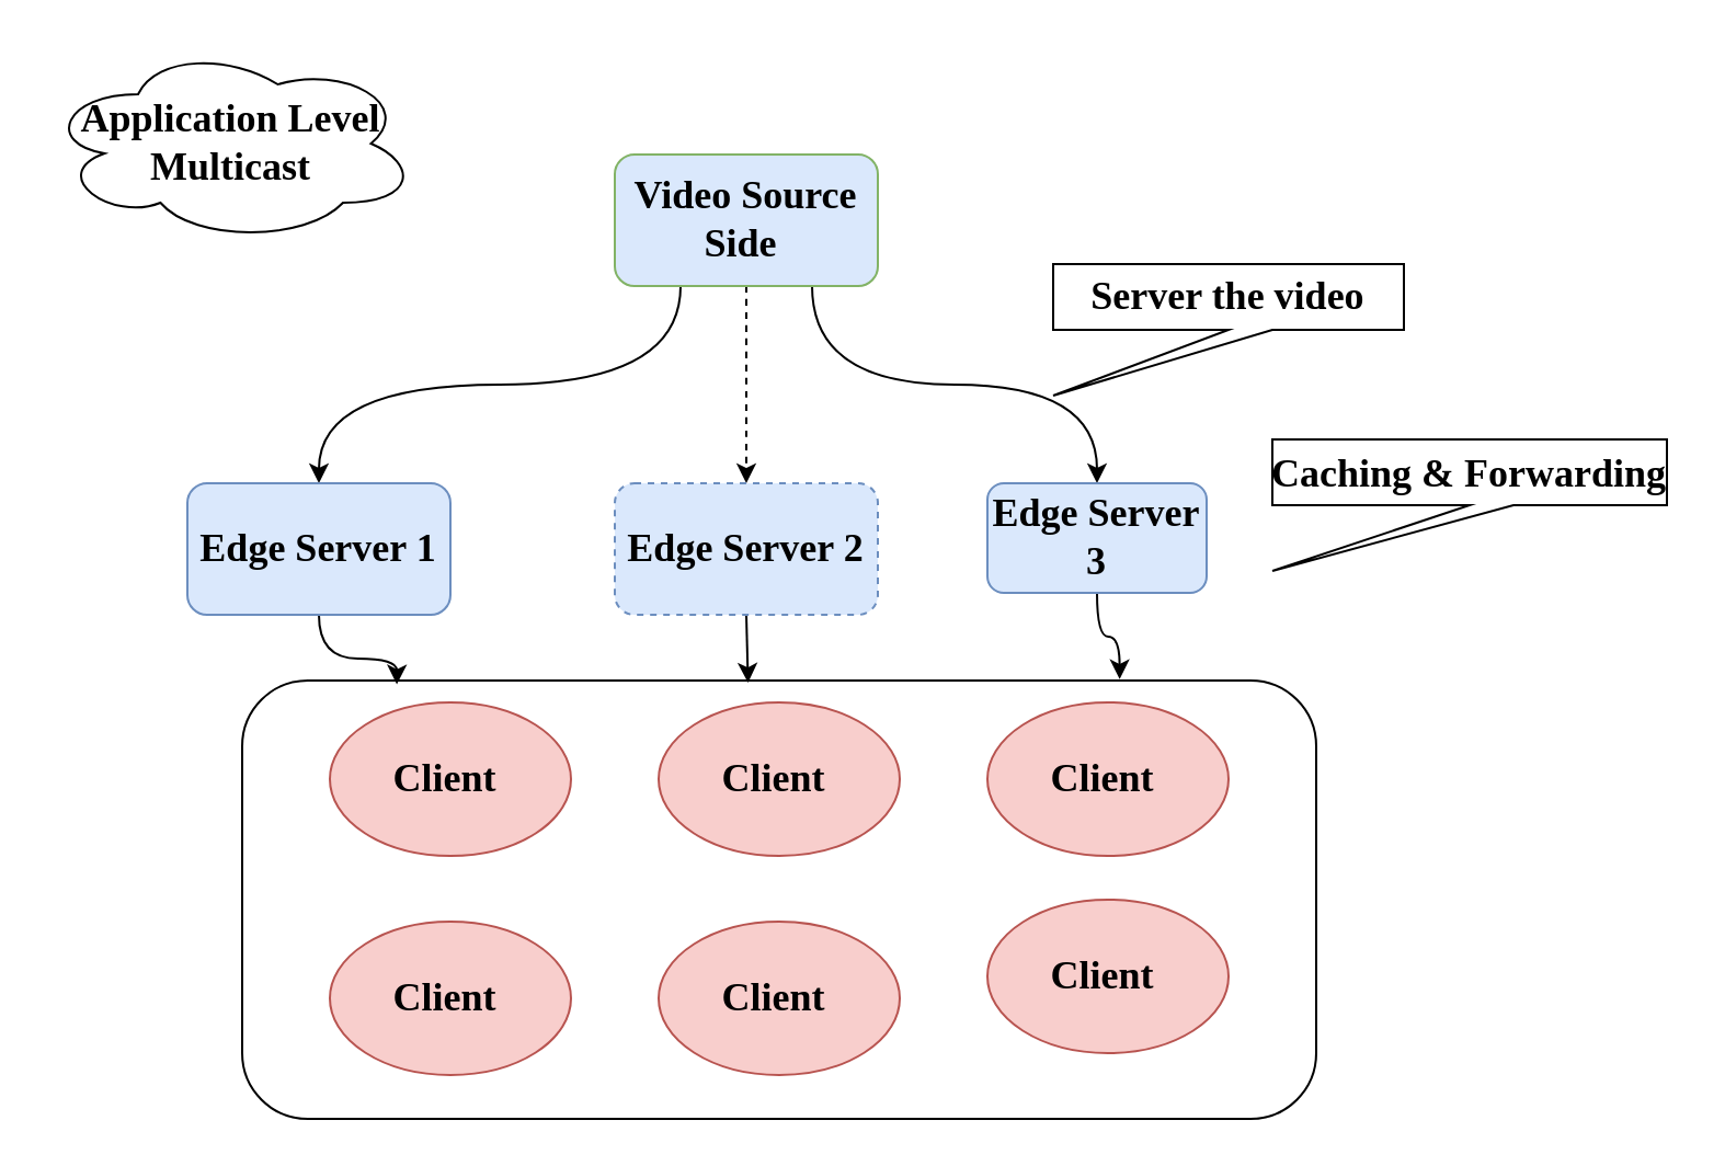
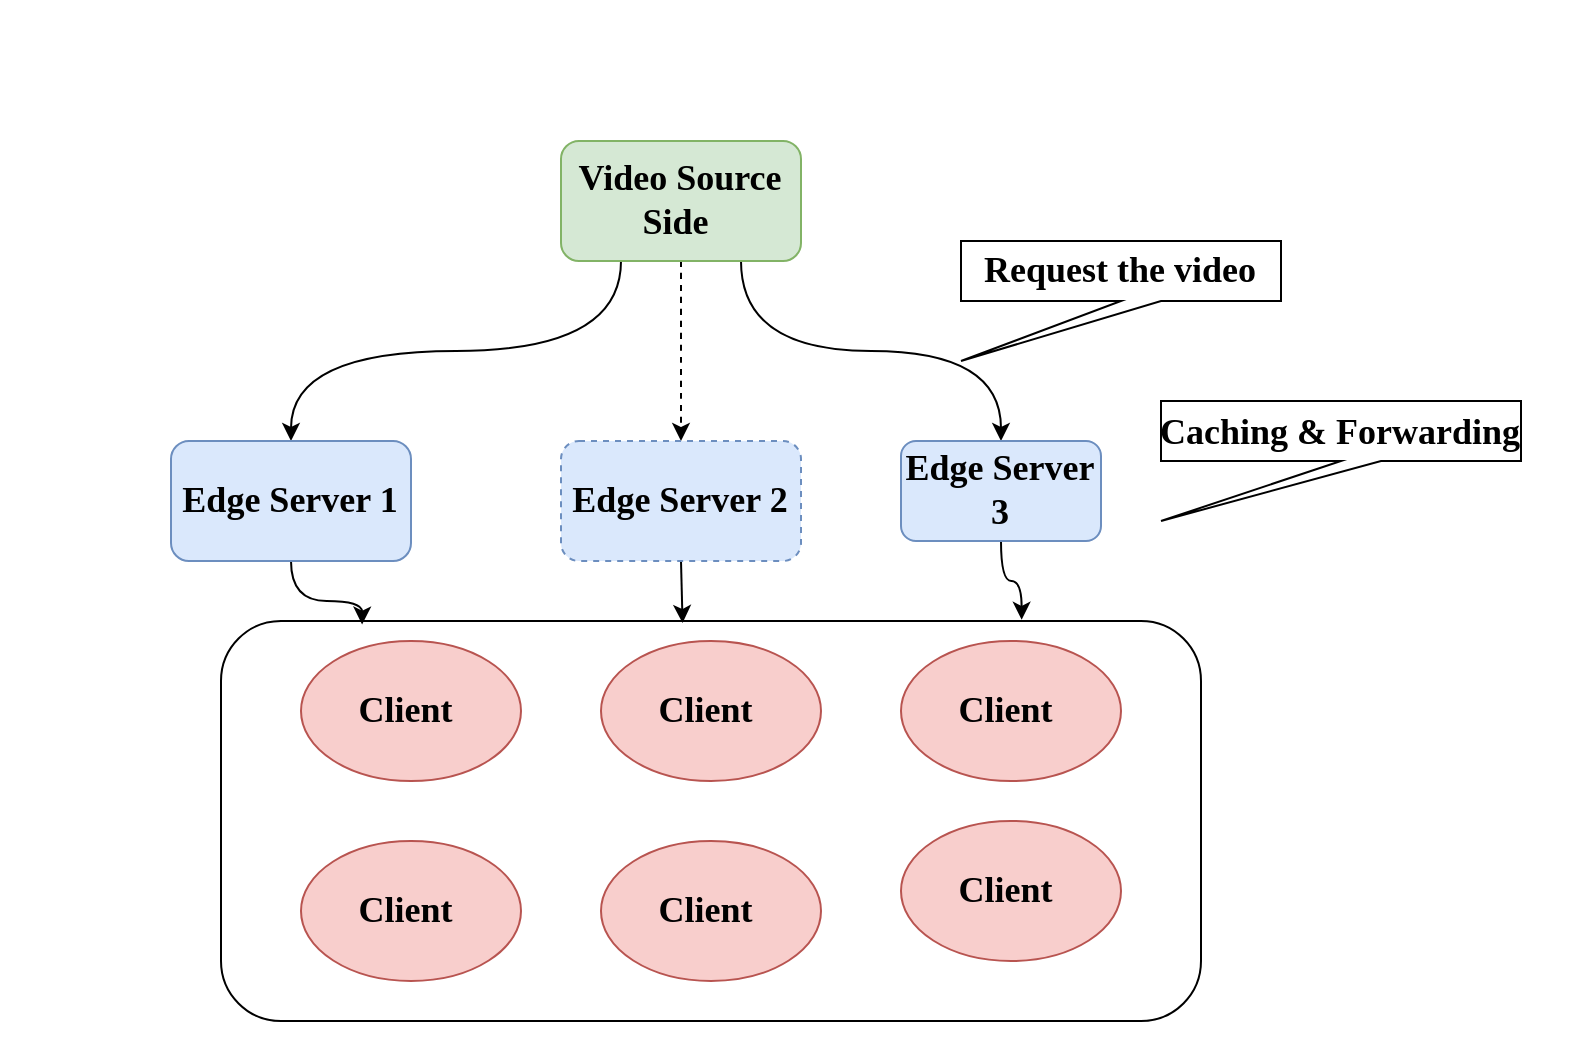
- <mxCell id="2" value="&lt;h2&gt;&lt;font face=&quot;Garamond&quot;&gt;Application Level Multicast&lt;/font&gt;&lt;/h2&gt;" style="ellipse;shape=cloud;whiteSpace=wrap;html=1;" vertex="1" parent="1"><mxGeometry x="20" y="20" width="170" height="90" as="geometry" /></mxCell>
- <mxCell id="6" value="&lt;h2&gt;&lt;font face=&quot;Garamond&quot;&gt;Video Source Side&amp;nbsp;&lt;/font&gt;&lt;/h2&gt;" style="rounded=1;whiteSpace=wrap;html=1;fillColor=#dae8fc;strokeColor=#82b366;" vertex="1" parent="1"><mxGeometry x="280" y="70" width="120" height="60" as="geometry" /></mxCell>
+ <mxCell id="6" value="&lt;h2&gt;&lt;font face=&quot;Garamond&quot;&gt;Video Source Side&amp;nbsp;&lt;/font&gt;&lt;/h2&gt;" style="rounded=1;whiteSpace=wrap;html=1;fillColor=#d5e8d4;strokeColor=#82b366;" vertex="1" parent="1"><mxGeometry x="280" y="70" width="120" height="60" as="geometry" /></mxCell>
- <mxCell id="21" value="&lt;h2&gt;&lt;font face=&quot;Garamond&quot;&gt;Server the video&lt;/font&gt;&lt;/h2&gt;" style="text;html=1;strokeColor=none;fillColor=none;align=center;verticalAlign=middle;whiteSpace=wrap;rounded=0;" vertex="1" parent="1"><mxGeometry x="485" y="130" width="150" height="10" as="geometry" /></mxCell>
+ <mxCell id="21" value="&lt;h2&gt;&lt;font face=&quot;Garamond&quot;&gt;Request the video&lt;/font&gt;&lt;/h2&gt;" style="text;html=1;strokeColor=none;fillColor=none;align=center;verticalAlign=middle;whiteSpace=wrap;rounded=0;" vertex="1" parent="1"><mxGeometry x="485" y="130" width="150" height="10" as="geometry" /></mxCell>
